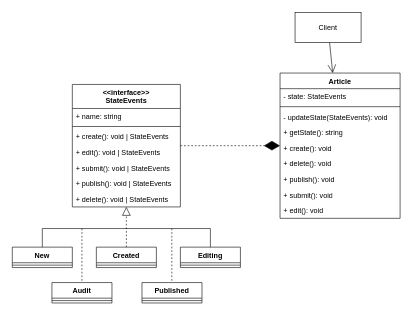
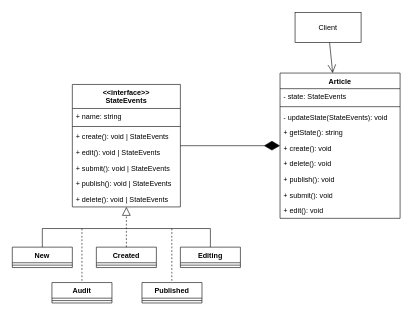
- <mxCell id="36" value="" style="endArrow=diamondThin;endFill=1;endSize=24;html=1;rounded=0;dashed=1;" edge="1" parent="1" source="4" target="22"><mxGeometry width="160" relative="1" as="geometry"><mxPoint x="406" y="490" as="sourcePoint" /><mxPoint x="566" y="490" as="targetPoint" /></mxGeometry></mxCell>
+ <mxCell id="36" value="" style="endArrow=diamondThin;endFill=1;endSize=24;html=1;rounded=0;" edge="1" parent="1" source="4" target="22"><mxGeometry width="160" relative="1" as="geometry"><mxPoint x="406" y="490" as="sourcePoint" /><mxPoint x="566" y="490" as="targetPoint" /></mxGeometry></mxCell>
